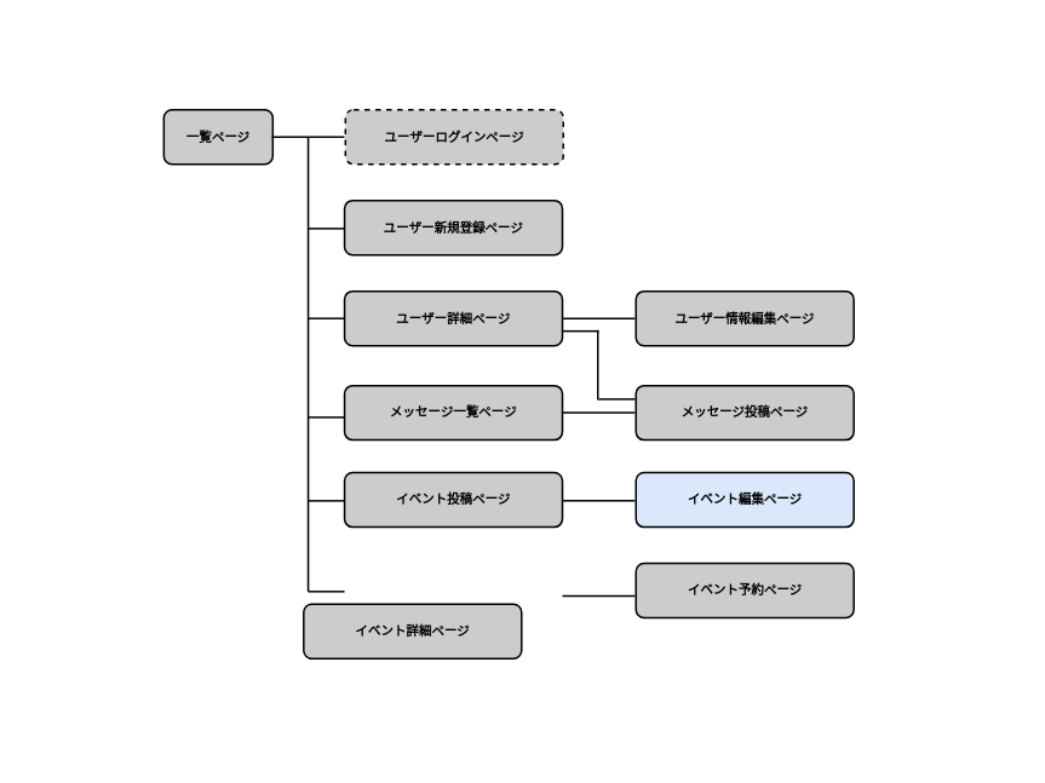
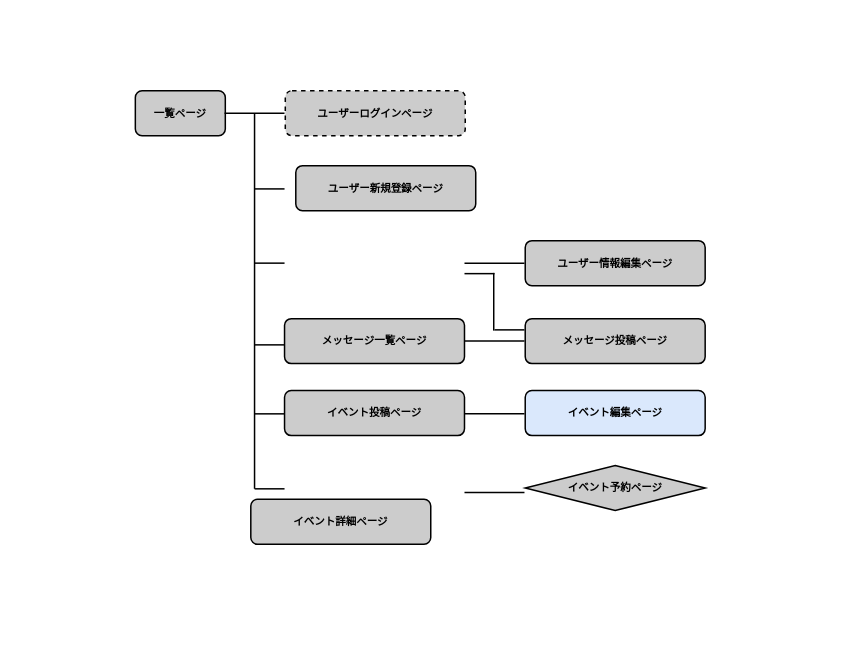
- <mxCell id="4" value="&lt;font color=&quot;#000000&quot;&gt;&lt;span style=&quot;font-size: 14px;&quot;&gt;&lt;b&gt;ユーザー新規登録ページ&lt;/b&gt;&lt;/span&gt;&lt;/font&gt;" style="rounded=1;whiteSpace=wrap;html=1;fillColor=#CCCCCC;strokeColor=#000000;strokeWidth=2;" vertex="1" parent="1"><mxGeometry x="379" y="220" width="240" height="60" as="geometry" /></mxCell>
+ <mxCell id="4" value="&lt;font color=&quot;#000000&quot;&gt;&lt;span style=&quot;font-size: 14px;&quot;&gt;&lt;b&gt;ユーザー新規登録ページ&lt;/b&gt;&lt;/span&gt;&lt;/font&gt;" style="rounded=1;whiteSpace=wrap;html=1;fillColor=#CCCCCC;strokeColor=#000000;strokeWidth=2;" vertex="1" parent="1"><mxGeometry x="394" y="220" width="240" height="60" as="geometry" /></mxCell>
- <mxCell id="5" value="&lt;font color=&quot;#000000&quot;&gt;&lt;span style=&quot;font-size: 14px;&quot;&gt;&lt;b&gt;ユーザー詳細ページ&lt;/b&gt;&lt;/span&gt;&lt;/font&gt;" style="rounded=1;whiteSpace=wrap;html=1;fillColor=#CCCCCC;strokeColor=#000000;strokeWidth=2;" vertex="1" parent="1"><mxGeometry x="379" y="320" width="240" height="60" as="geometry" /></mxCell>
- <mxCell id="11" value="&lt;font color=&quot;#000000&quot;&gt;&lt;span style=&quot;font-size: 14px;&quot;&gt;&lt;b&gt;イベント予約ページ&lt;/b&gt;&lt;/span&gt;&lt;/font&gt;" style="rounded=1;whiteSpace=wrap;html=1;fillColor=#CCCCCC;strokeColor=#000000;strokeWidth=2;" vertex="1" parent="1"><mxGeometry x="700" y="620" width="240" height="60" as="geometry" /></mxCell>
+ <mxCell id="11" value="&lt;font color=&quot;#000000&quot;&gt;&lt;span style=&quot;font-size: 14px;&quot;&gt;&lt;b&gt;イベント予約ページ&lt;/b&gt;&lt;/span&gt;&lt;/font&gt;" style="rhombus;whiteSpace=wrap;html=1;fillColor=#CCCCCC;strokeColor=#000000;strokeWidth=2;" vertex="1" parent="1"><mxGeometry x="700" y="620" width="240" height="60" as="geometry" /></mxCell>
